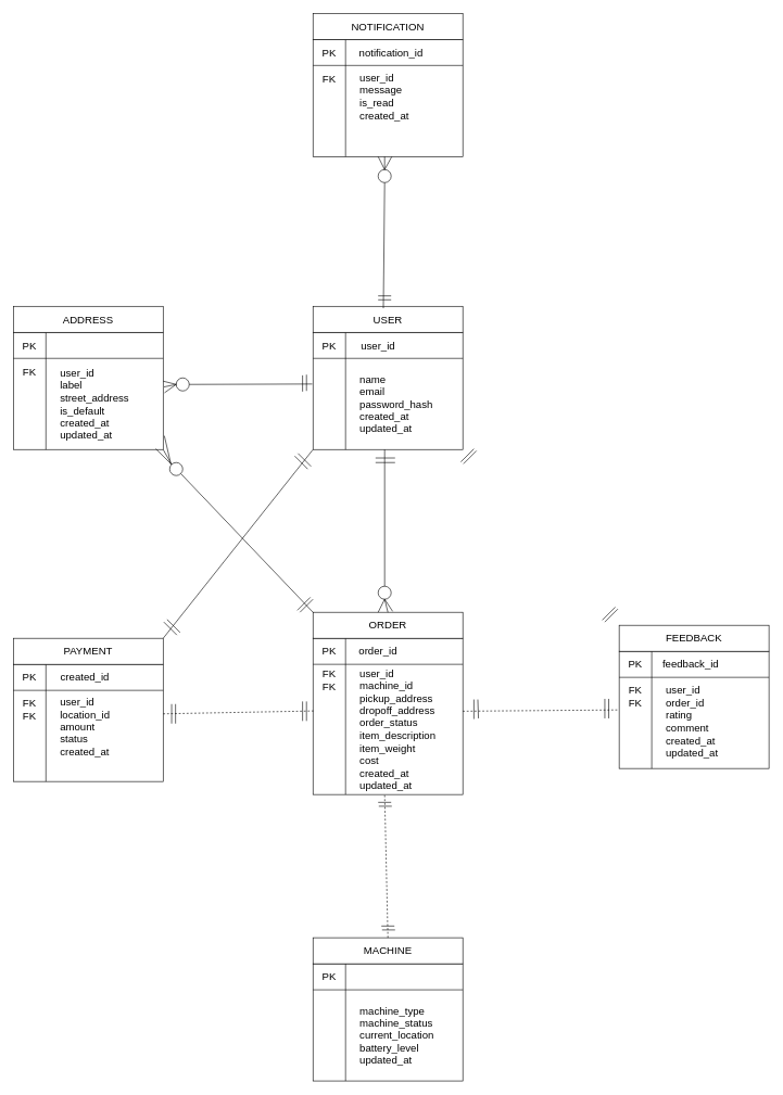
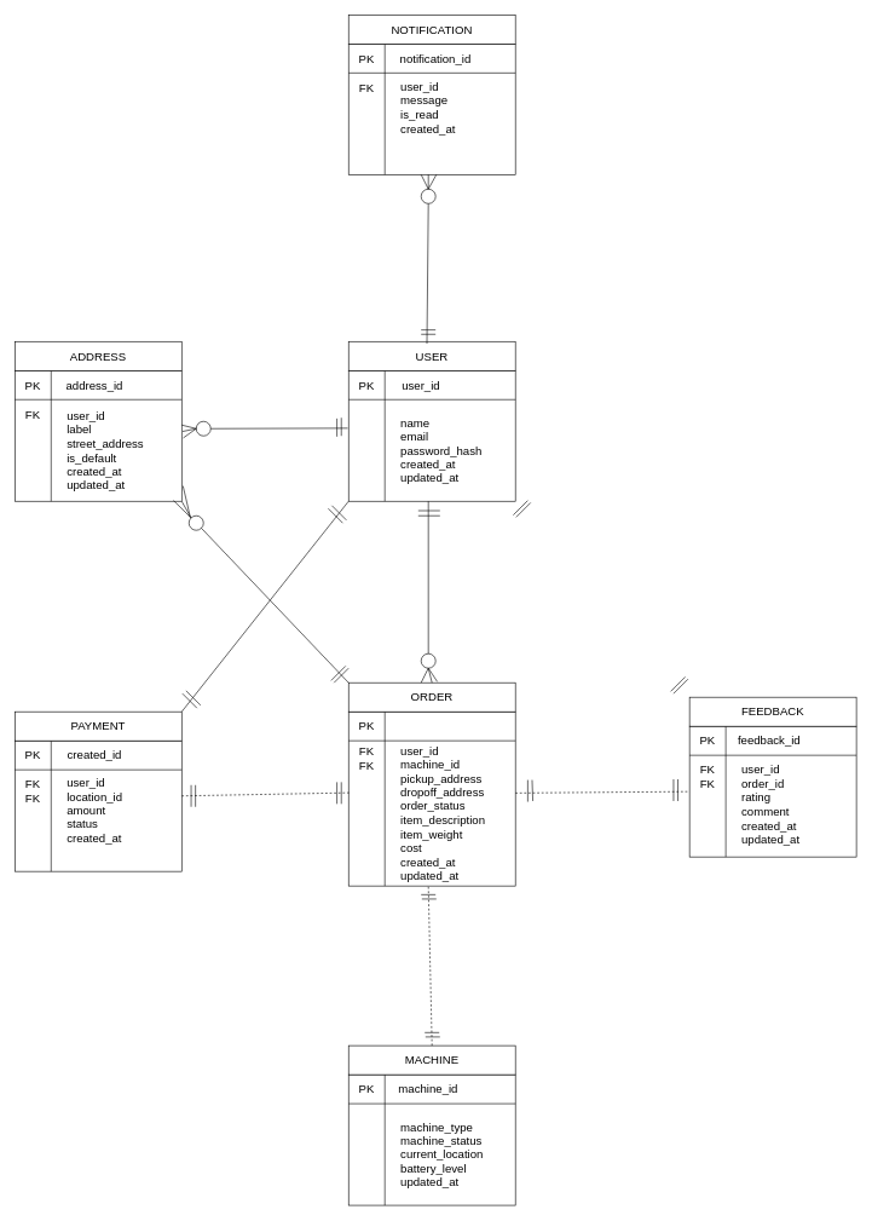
+ <mxCell id="10" value="&lt;font style=&quot;font-size: 16px;&quot;&gt;address_id&lt;/font&gt;" style="text;html=1;align=center;verticalAlign=middle;whiteSpace=wrap;rounded=0;" vertex="1" parent="1"><mxGeometry x="80" y="510" width="100" height="40" as="geometry" /></mxCell>
- <mxCell id="23" value="&lt;font style=&quot;font-size: 16px;&quot;&gt;order_id&lt;/font&gt;" style="text;html=1;align=center;verticalAlign=middle;whiteSpace=wrap;rounded=0;" vertex="1" parent="1"><mxGeometry x="530" y="980" width="100" height="40" as="geometry" /></mxCell>
+ <mxCell id="17" value="&lt;font style=&quot;font-size: 16px;&quot;&gt;machine_id&lt;/font&gt;" style="text;html=1;align=center;verticalAlign=middle;whiteSpace=wrap;rounded=0;" vertex="1" parent="1"><mxGeometry x="530" y="1480" width="120" height="40" as="geometry" /></mxCell>
